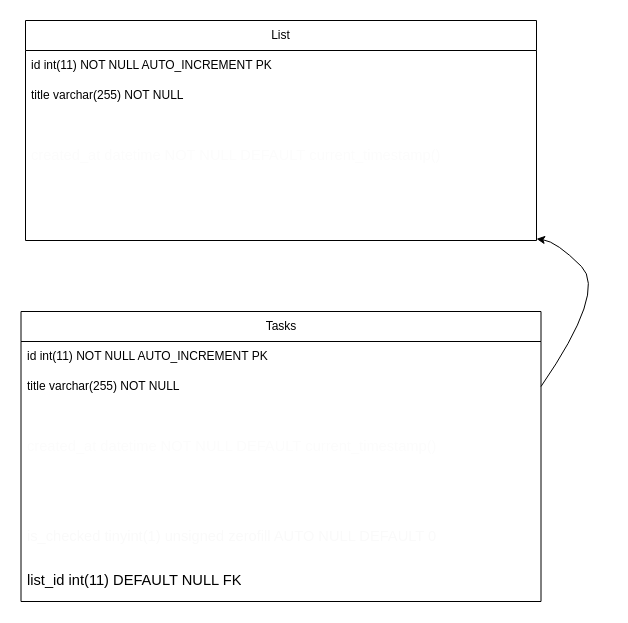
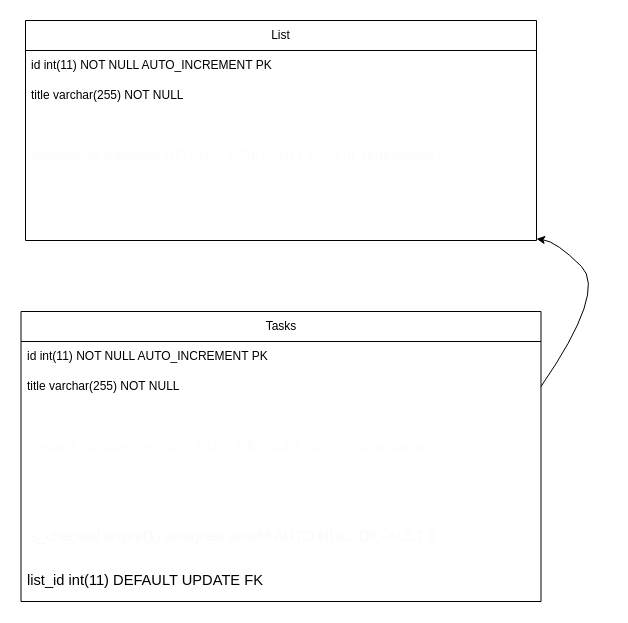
- <mxCell id="9" value="&lt;span id=&quot;docs-internal-guid-8ad223e1-7fff-7390-e917-1c390940227b&quot;&gt;&lt;p style=&quot;line-height:1.38;margin-top:12pt;margin-bottom:12pt;&quot; dir=&quot;ltr&quot;&gt;&lt;span style=&quot;font-size: 11pt; font-family: Arial, sans-serif; background-color: transparent; font-variant-numeric: normal; font-variant-east-asian: normal; font-variant-alternates: normal; font-variant-position: normal; vertical-align: baseline;&quot;&gt;list_id int(11) DEFAULT NULL FK&lt;/span&gt;&lt;/p&gt;&lt;div&gt;&lt;span style=&quot;font-size: 11pt; font-family: Arial, sans-serif; color: rgb(0, 0, 0); background-color: transparent; font-variant-numeric: normal; font-variant-east-asian: normal; font-variant-alternates: normal; font-variant-position: normal; vertical-align: baseline;&quot;&gt;&lt;br&gt;&lt;/span&gt;&lt;/div&gt;&lt;/span&gt;" style="text;strokeColor=none;fillColor=none;align=left;verticalAlign=middle;spacingLeft=4;spacingRight=4;overflow=hidden;points=[[0,0.5],[1,0.5]];portConstraint=eastwest;rotatable=0;whiteSpace=wrap;html=1;" parent="2" vertex="1"><mxGeometry y="240" width="520" height="50" as="geometry" /></mxCell>
+ <mxCell id="9" value="&lt;span id=&quot;docs-internal-guid-8ad223e1-7fff-7390-e917-1c390940227b&quot;&gt;&lt;p style=&quot;line-height:1.38;margin-top:12pt;margin-bottom:12pt;&quot; dir=&quot;ltr&quot;&gt;&lt;span style=&quot;font-size: 11pt; font-family: Arial, sans-serif; background-color: transparent; font-variant-numeric: normal; font-variant-east-asian: normal; font-variant-alternates: normal; font-variant-position: normal; vertical-align: baseline;&quot;&gt;list_id int(11) DEFAULT UPDATE FK&lt;/span&gt;&lt;/p&gt;&lt;div&gt;&lt;span style=&quot;font-size: 11pt; font-family: Arial, sans-serif; color: rgb(0, 0, 0); background-color: transparent; font-variant-numeric: normal; font-variant-east-asian: normal; font-variant-alternates: normal; font-variant-position: normal; vertical-align: baseline;&quot;&gt;&lt;br&gt;&lt;/span&gt;&lt;/div&gt;&lt;/span&gt;" style="text;strokeColor=none;fillColor=none;align=left;verticalAlign=middle;spacingLeft=4;spacingRight=4;overflow=hidden;points=[[0,0.5],[1,0.5]];portConstraint=eastwest;rotatable=0;whiteSpace=wrap;html=1;" parent="2" vertex="1"><mxGeometry y="240" width="520" height="50" as="geometry" /></mxCell>
